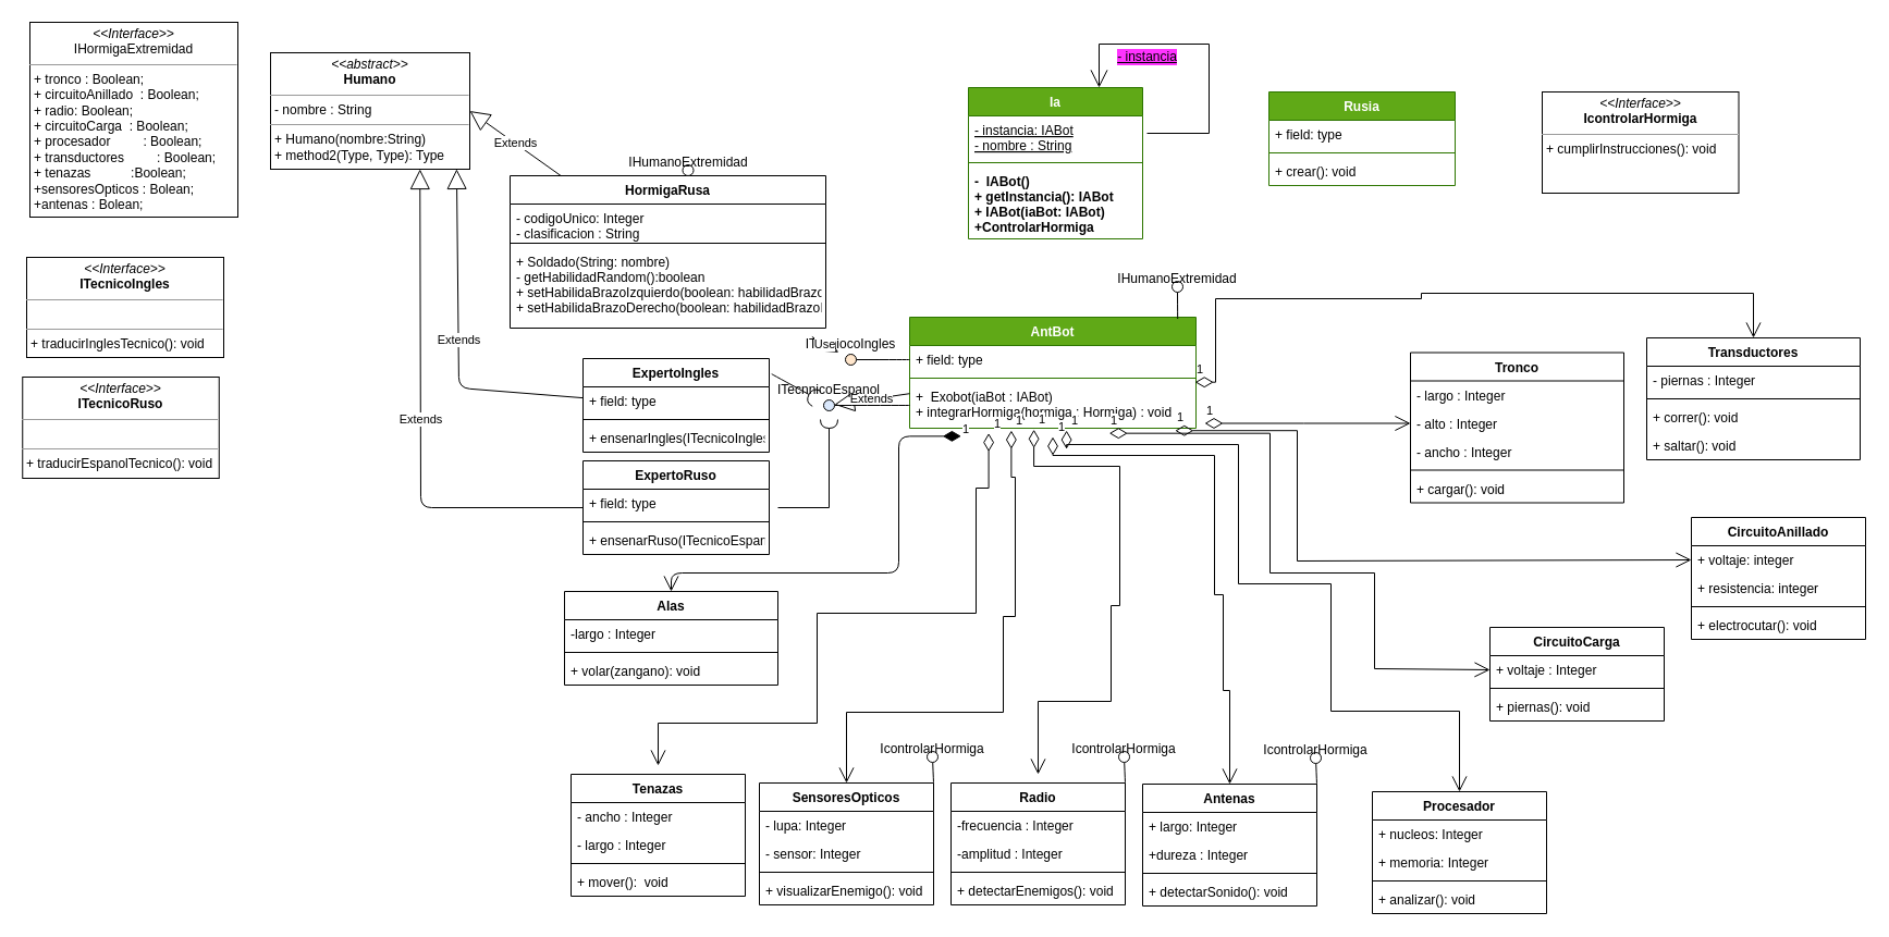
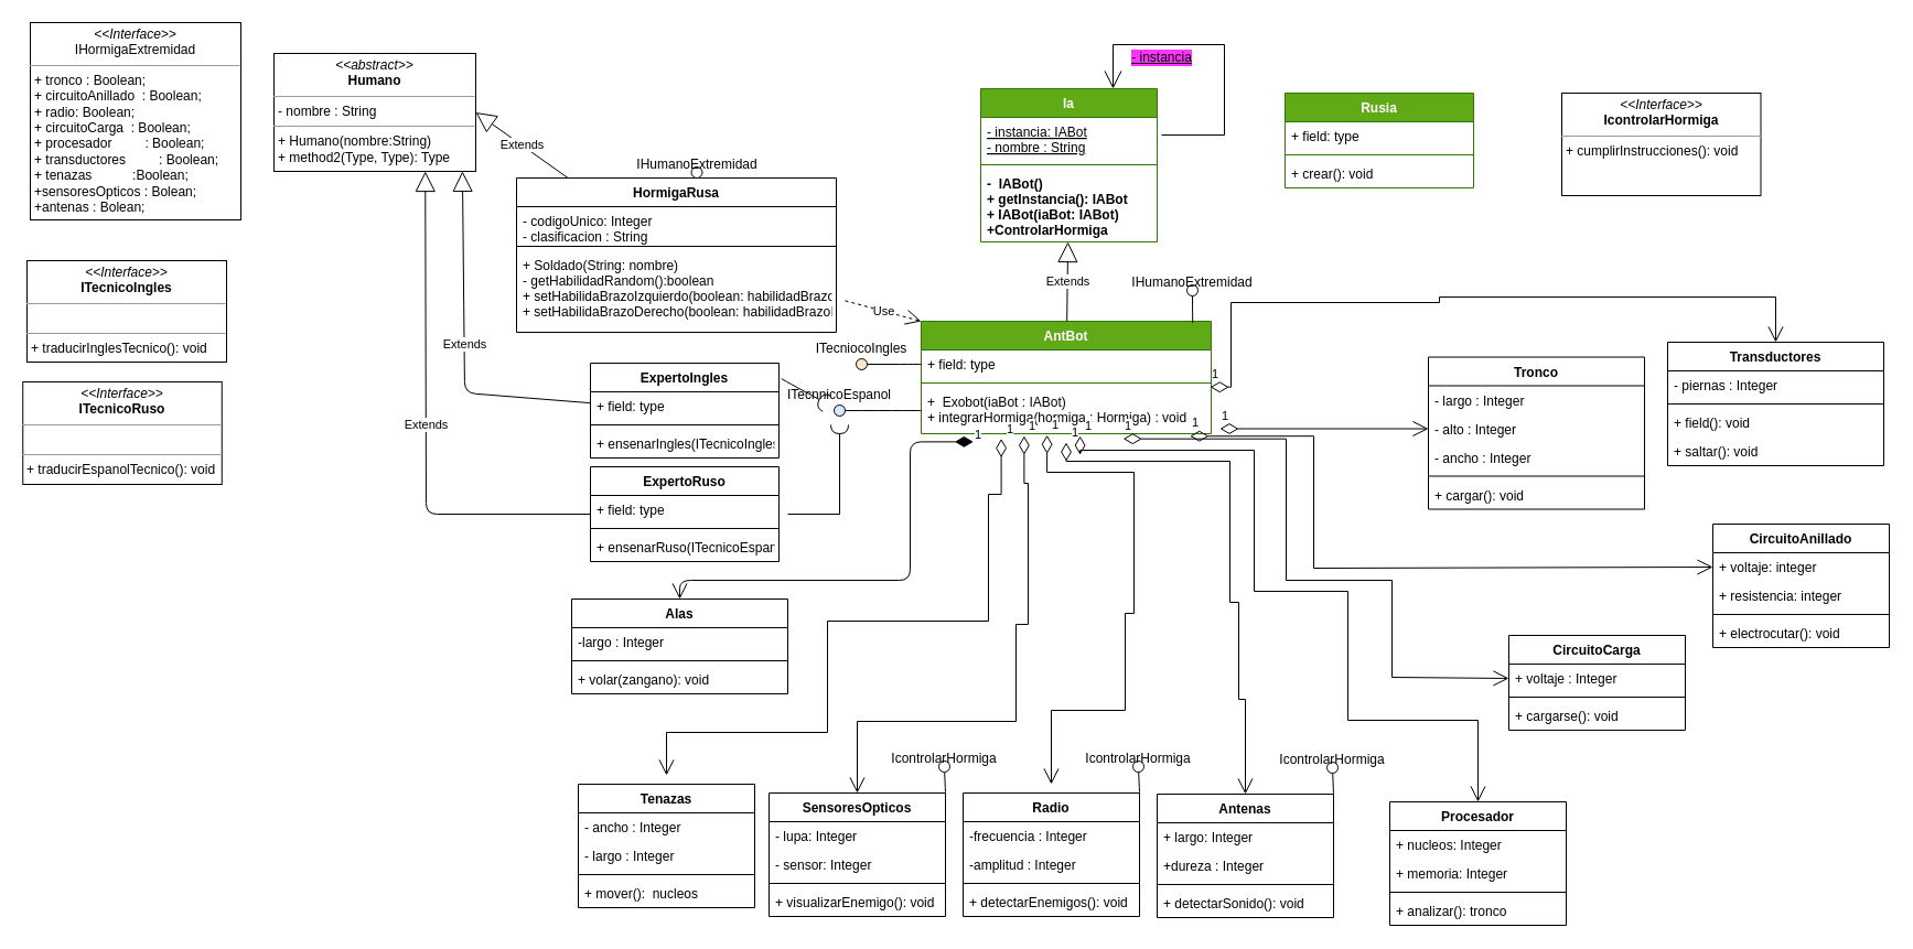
- <mxCell id="31" value="Use" style="endArrow=open;endSize=12;dashed=1;html=1;rounded=0;sourcePerimeterSpacing=8;targetPerimeterSpacing=8;" parent="1" source="26" target="25" edge="1"><mxGeometry width="160" relative="1" as="geometry"><mxPoint x="797" y="347" as="sourcePoint" /><mxPoint x="825" y="252" as="targetPoint" /></mxGeometry></mxCell>
+ <mxCell id="31" value="Use" style="endArrow=open;endSize=12;dashed=1;html=1;rounded=0;sourcePerimeterSpacing=8;targetPerimeterSpacing=8;entryX=0;entryY=0;entryDx=0;entryDy=0;" parent="1" source="26" target="8" edge="1"><mxGeometry width="160" relative="1" as="geometry"><mxPoint x="797" y="347" as="sourcePoint" /><mxPoint x="825" y="252" as="targetPoint" /></mxGeometry></mxCell>
- <mxCell id="12" value="Extends" style="endArrow=block;endSize=16;endFill=0;html=1;" parent="1" source="8" target="51" edge="1"><mxGeometry width="160" relative="1" as="geometry"><mxPoint x="890" y="228" as="sourcePoint" /><mxPoint x="1079" y="248" as="targetPoint" /></mxGeometry></mxCell>
+ <mxCell id="12" value="Extends" style="endArrow=block;endSize=16;endFill=0;html=1;" parent="1" source="8" target="2" edge="1"><mxGeometry width="160" relative="1" as="geometry"><mxPoint x="890" y="228" as="sourcePoint" /><mxPoint x="1079" y="248" as="targetPoint" /></mxGeometry></mxCell>
- <mxCell id="110" value="+ correr(): void" style="text;strokeColor=none;fillColor=none;align=left;verticalAlign=top;spacingLeft=4;spacingRight=4;overflow=hidden;rotatable=0;points=[[0,0.5],[1,0.5]];portConstraint=eastwest;" vertex="1" parent="107"><mxGeometry y="60" width="196" height="26" as="geometry" /></mxCell>
+ <mxCell id="110" value="+ field(): void" style="text;strokeColor=none;fillColor=none;align=left;verticalAlign=top;spacingLeft=4;spacingRight=4;overflow=hidden;rotatable=0;points=[[0,0.5],[1,0.5]];portConstraint=eastwest;" vertex="1" parent="107"><mxGeometry y="60" width="196" height="26" as="geometry" /></mxCell>
- <mxCell id="61" value="+ piernas(): void" style="text;strokeColor=none;fillColor=none;align=left;verticalAlign=top;spacingLeft=4;spacingRight=4;overflow=hidden;rotatable=0;points=[[0,0.5],[1,0.5]];portConstraint=eastwest;" parent="58" vertex="1"><mxGeometry y="60" width="160" height="26" as="geometry" /></mxCell>
+ <mxCell id="61" value="+ cargarse(): void" style="text;strokeColor=none;fillColor=none;align=left;verticalAlign=top;spacingLeft=4;spacingRight=4;overflow=hidden;rotatable=0;points=[[0,0.5],[1,0.5]];portConstraint=eastwest;" parent="58" vertex="1"><mxGeometry y="60" width="160" height="26" as="geometry" /></mxCell>
- <mxCell id="71" value="+ mover():  void" style="text;strokeColor=none;fillColor=none;align=left;verticalAlign=top;spacingLeft=4;spacingRight=4;overflow=hidden;rotatable=0;points=[[0,0.5],[1,0.5]];portConstraint=eastwest;" parent="67" vertex="1"><mxGeometry y="86" width="160" height="26" as="geometry" /></mxCell>
+ <mxCell id="71" value="+ mover():  nucleos" style="text;strokeColor=none;fillColor=none;align=left;verticalAlign=top;spacingLeft=4;spacingRight=4;overflow=hidden;rotatable=0;points=[[0,0.5],[1,0.5]];portConstraint=eastwest;" parent="67" vertex="1"><mxGeometry y="86" width="160" height="26" as="geometry" /></mxCell>
- <mxCell id="66" value="+ analizar(): void" style="text;strokeColor=none;fillColor=none;align=left;verticalAlign=top;spacingLeft=4;spacingRight=4;overflow=hidden;rotatable=0;points=[[0,0.5],[1,0.5]];portConstraint=eastwest;" parent="62" vertex="1"><mxGeometry y="86" width="160" height="26" as="geometry" /></mxCell>
+ <mxCell id="66" value="+ analizar(): tronco" style="text;strokeColor=none;fillColor=none;align=left;verticalAlign=top;spacingLeft=4;spacingRight=4;overflow=hidden;rotatable=0;points=[[0,0.5],[1,0.5]];portConstraint=eastwest;" parent="62" vertex="1"><mxGeometry y="86" width="160" height="26" as="geometry" /></mxCell>
